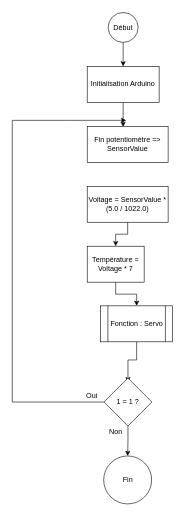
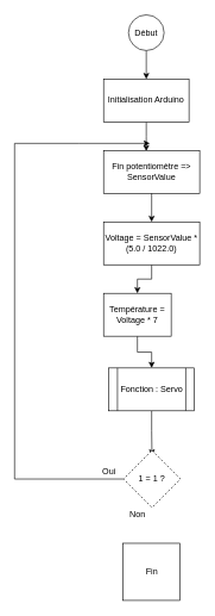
+ <mxCell id="11" value="" style="endArrow=classic;html=1;exitX=0.5;exitY=1;exitDx=0;exitDy=0;" edge="1" parent="1" source="6" target="8"><mxGeometry width="50" height="50" relative="1" as="geometry"><mxPoint x="270" y="540" as="sourcePoint" /><mxPoint x="320" y="490" as="targetPoint" /></mxGeometry></mxCell>
- <mxCell id="13" value="Fonction : Servo" style="shape=process;whiteSpace=wrap;html=1;backgroundOutline=1;" vertex="1" parent="1"><mxGeometry x="167.5" y="509.5" width="120" height="60" as="geometry" /></mxCell>
+ <mxCell id="13" value="Fonction : Servo" style="shape=process;whiteSpace=wrap;html=1;backgroundOutline=1;" vertex="1" parent="1"><mxGeometry x="152.5" y="514.5" width="120" height="60" as="geometry" /></mxCell>
- <mxCell id="16" value="1 = 1 ?" style="rhombus;whiteSpace=wrap;html=1;" vertex="1" parent="1"><mxGeometry x="173" y="630" width="80" height="80" as="geometry" /></mxCell>
+ <mxCell id="16" value="1 = 1 ?" style="rhombus;whiteSpace=wrap;html=1;dashed=1;" vertex="1" parent="1"><mxGeometry x="173" y="630" width="80" height="80" as="geometry" /></mxCell>
- <mxCell id="14" style="edgeStyle=orthogonalEdgeStyle;rounded=0;orthogonalLoop=1;jettySize=auto;html=1;exitX=0.5;exitY=1;exitDx=0;exitDy=0;" edge="1" parent="1" source="16" target="17"><mxGeometry relative="1" as="geometry" /></mxCell>
- <mxCell id="17" value="Fin " style="ellipse;whiteSpace=wrap;html=1;aspect=fixed;" vertex="1" parent="1"><mxGeometry x="172.5" y="760" width="80" height="80" as="geometry" /></mxCell>
+ <mxCell id="17" value="Fin " style="whiteSpace=wrap;html=1;aspect=fixed;rounded=0;" vertex="1" parent="1"><mxGeometry x="172.5" y="760" width="80" height="80" as="geometry" /></mxCell>
